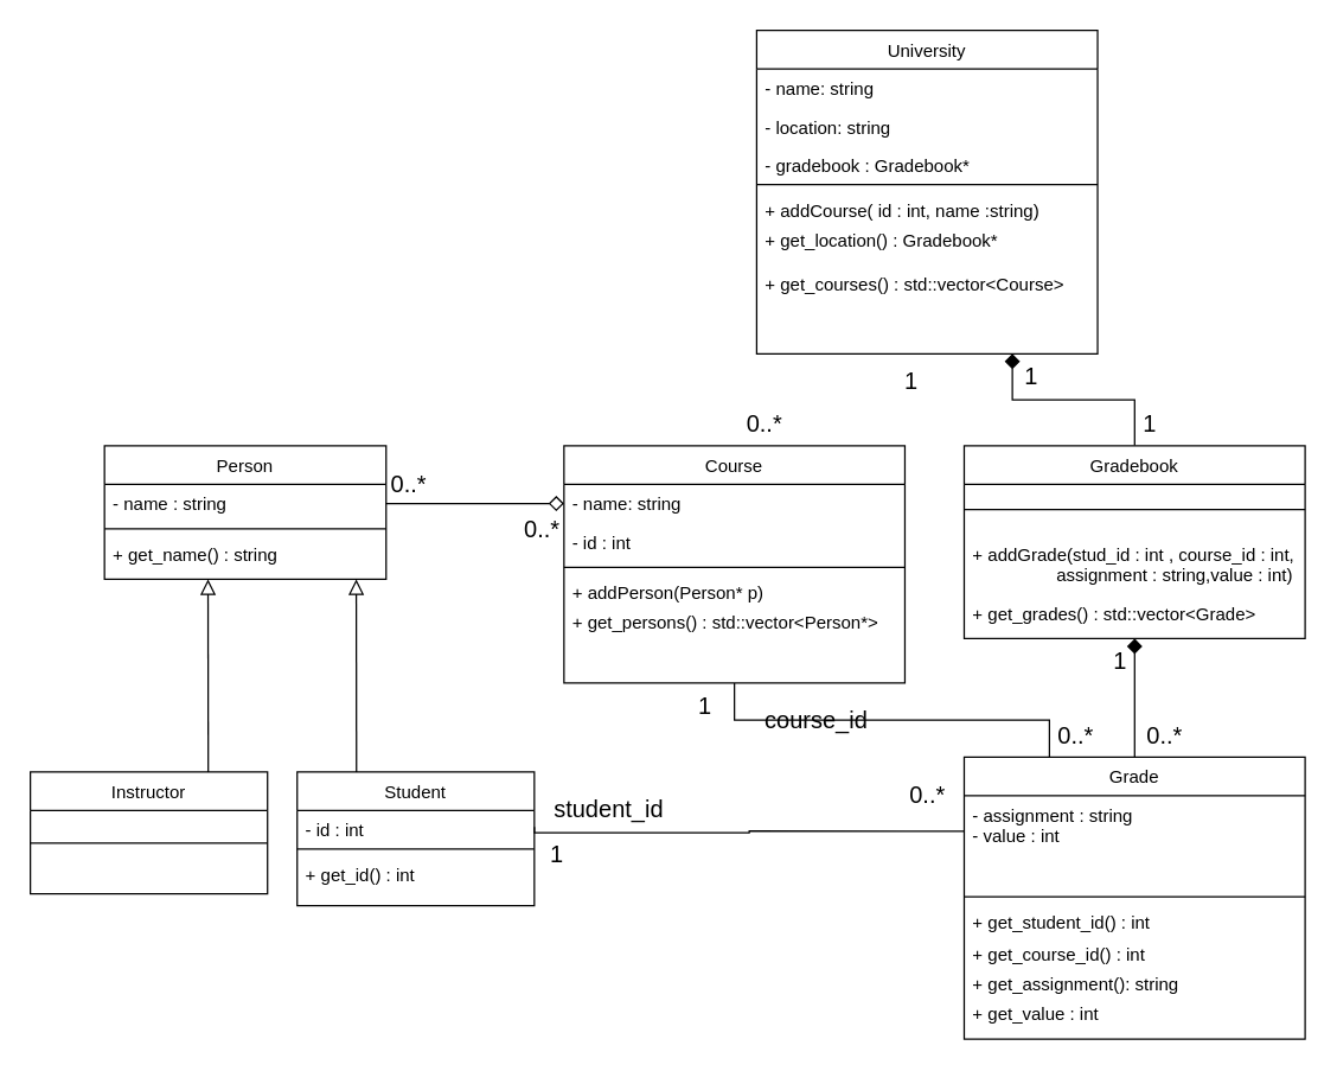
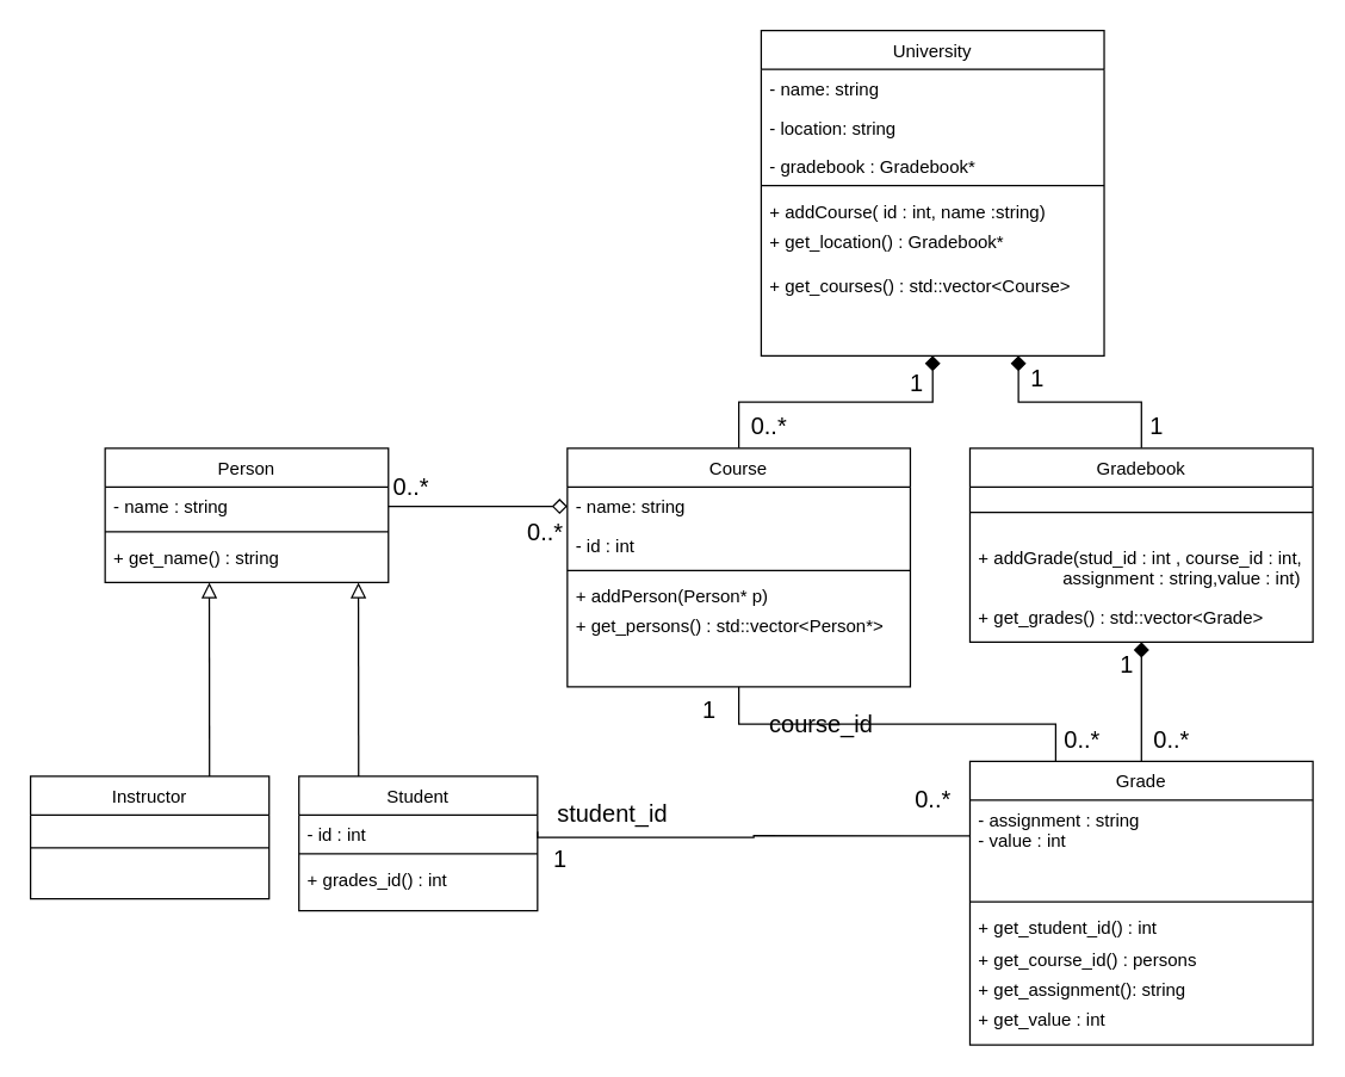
+ <mxCell id="3" style="edgeStyle=orthogonalEdgeStyle;rounded=0;orthogonalLoop=1;jettySize=auto;html=1;exitX=0.5;exitY=0;exitDx=0;exitDy=0;entryX=0.5;entryY=1;entryDx=0;entryDy=0;fontSize=12;startSize=8;endSize=8;endArrow=diamond;endFill=1;" parent="1" source="25" target="4" edge="1"><mxGeometry relative="1" as="geometry" /></mxCell>
- <mxCell id="16" value="+ get_id() : int" style="text;align=left;verticalAlign=top;spacingLeft=4;spacingRight=4;overflow=hidden;rotatable=0;points=[[0,0.5],[1,0.5]];portConstraint=eastwest;" parent="13" vertex="1"><mxGeometry y="56" width="160" height="24" as="geometry" /></mxCell>
+ <mxCell id="16" value="+ grades_id() : int" style="text;align=left;verticalAlign=top;spacingLeft=4;spacingRight=4;overflow=hidden;rotatable=0;points=[[0,0.5],[1,0.5]];portConstraint=eastwest;" parent="13" vertex="1"><mxGeometry y="56" width="160" height="24" as="geometry" /></mxCell>
- <mxCell id="40" value="+ get_course_id() : int" style="text;align=left;verticalAlign=top;spacingLeft=4;spacingRight=4;overflow=hidden;rotatable=0;points=[[0,0.5],[1,0.5]];portConstraint=eastwest;" parent="36" vertex="1"><mxGeometry y="120" width="230" height="20" as="geometry" /></mxCell>
+ <mxCell id="40" value="+ get_course_id() : persons" style="text;align=left;verticalAlign=top;spacingLeft=4;spacingRight=4;overflow=hidden;rotatable=0;points=[[0,0.5],[1,0.5]];portConstraint=eastwest;" parent="36" vertex="1"><mxGeometry y="120" width="230" height="20" as="geometry" /></mxCell>
